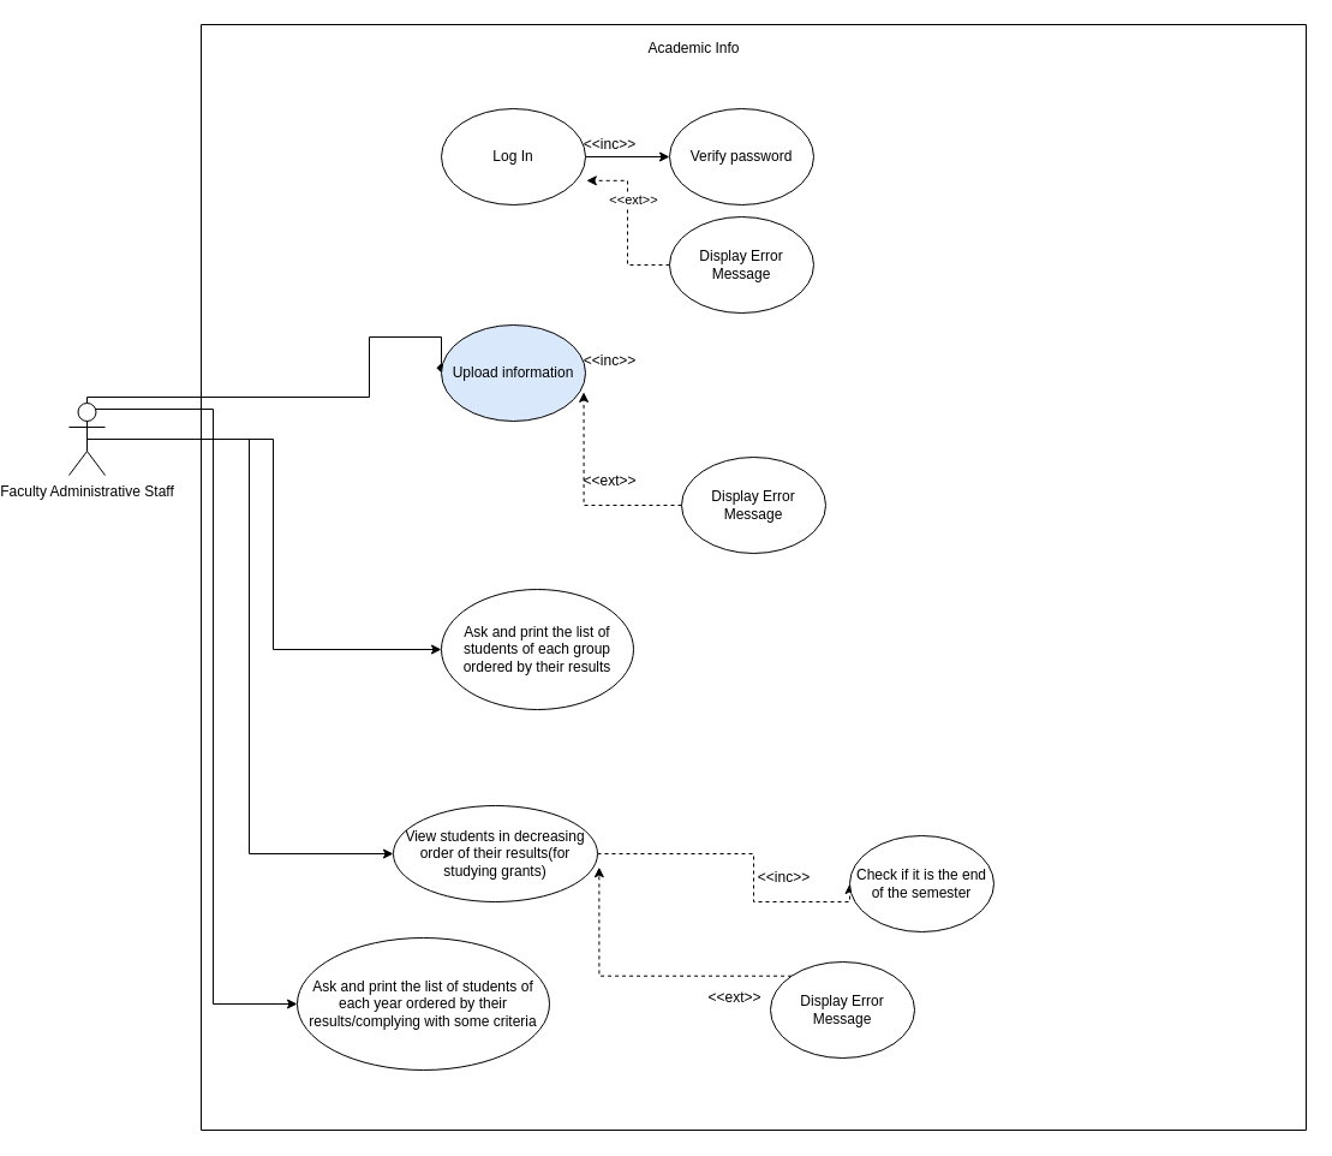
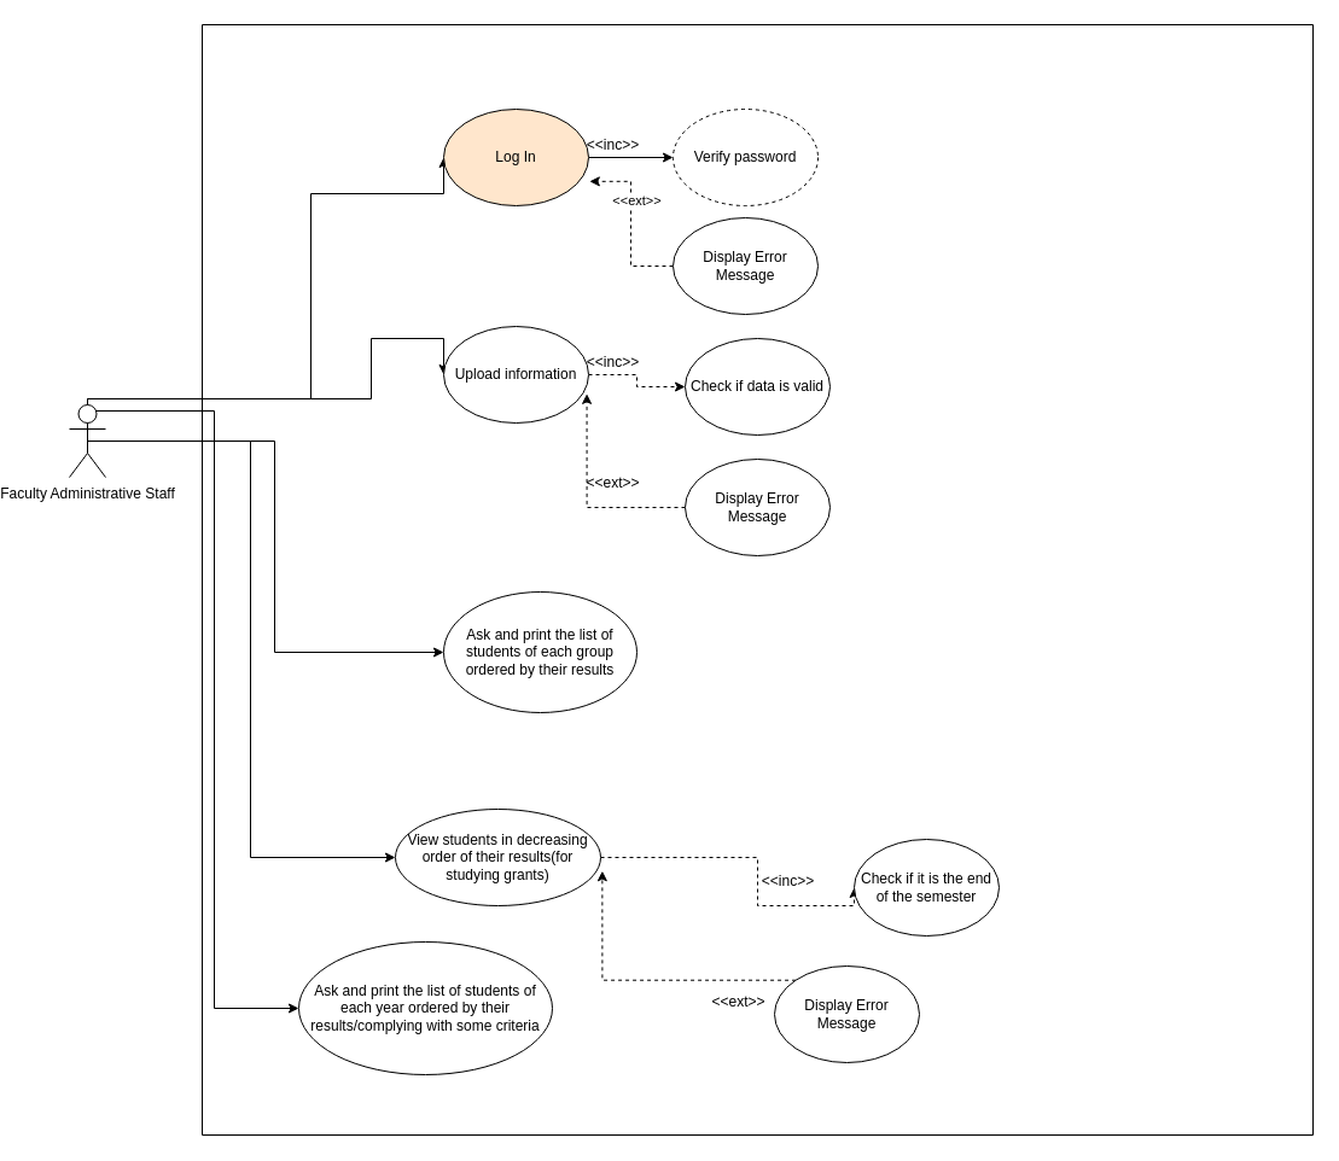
- <mxCell id="34" value="Academic Info&lt;br&gt;" style="text;html=1;align=center;verticalAlign=middle;resizable=0;points=[];autosize=1;strokeColor=none;fillColor=none;" parent="1" vertex="1"><mxGeometry x="495" y="30" width="90" height="20" as="geometry" /></mxCell>
- <mxCell id="9" value="Log In" style="ellipse;whiteSpace=wrap;html=1;" parent="1" vertex="1"><mxGeometry x="330" y="90" width="120" height="80" as="geometry" /></mxCell>
+ <mxCell id="9" value="Log In" style="ellipse;whiteSpace=wrap;html=1;fillColor=#ffe6cc;" parent="1" vertex="1"><mxGeometry x="330" y="90" width="120" height="80" as="geometry" /></mxCell>
- <mxCell id="15" value="Verify password" style="ellipse;whiteSpace=wrap;html=1;" parent="1" vertex="1"><mxGeometry x="520" y="90" width="120" height="80" as="geometry" /></mxCell>
+ <mxCell id="15" value="Verify password" style="ellipse;whiteSpace=wrap;html=1;dashed=1;" parent="1" vertex="1"><mxGeometry x="520" y="90" width="120" height="80" as="geometry" /></mxCell>
+ <mxCell id="2" style="edgeStyle=orthogonalEdgeStyle;rounded=0;orthogonalLoop=1;jettySize=auto;html=1;exitX=0.5;exitY=0.5;exitDx=0;exitDy=0;exitPerimeter=0;entryX=0;entryY=0.5;entryDx=0;entryDy=0;" parent="1" source="7" target="9" edge="1"><mxGeometry relative="1" as="geometry"><Array as="points"><mxPoint x="220" y="330" /><mxPoint x="220" y="160" /></Array></mxGeometry></mxCell>
- <mxCell id="4" style="edgeStyle=orthogonalEdgeStyle;rounded=0;orthogonalLoop=1;jettySize=auto;html=1;exitX=0.5;exitY=0.5;exitDx=0;exitDy=0;exitPerimeter=0;entryX=0;entryY=0.5;entryDx=0;entryDy=0;endArrow=diamond;" parent="1" source="7" target="12" edge="1"><mxGeometry relative="1" as="geometry"><Array as="points"><mxPoint x="270" y="330" /><mxPoint x="270" y="280" /></Array></mxGeometry></mxCell>
+ <mxCell id="4" style="edgeStyle=orthogonalEdgeStyle;rounded=0;orthogonalLoop=1;jettySize=auto;html=1;exitX=0.5;exitY=0.5;exitDx=0;exitDy=0;exitPerimeter=0;entryX=0;entryY=0.5;entryDx=0;entryDy=0;" parent="1" source="7" target="12" edge="1"><mxGeometry relative="1" as="geometry"><Array as="points"><mxPoint x="270" y="330" /><mxPoint x="270" y="280" /></Array></mxGeometry></mxCell>
- <mxCell id="12" value="Upload information" style="ellipse;whiteSpace=wrap;html=1;fillColor=#dae8fc;" parent="1" vertex="1"><mxGeometry x="330" y="270" width="120" height="80" as="geometry" /></mxCell>
+ <mxCell id="12" value="Upload information" style="ellipse;whiteSpace=wrap;html=1;" parent="1" vertex="1"><mxGeometry x="330" y="270" width="120" height="80" as="geometry" /></mxCell>
+ <mxCell id="11" style="edgeStyle=orthogonalEdgeStyle;rounded=0;orthogonalLoop=1;jettySize=auto;html=1;exitX=1;exitY=0.5;exitDx=0;exitDy=0;entryX=0;entryY=0.5;entryDx=0;entryDy=0;dashed=1;" parent="1" source="12" target="20" edge="1"><mxGeometry relative="1" as="geometry" /></mxCell>
+ <mxCell id="20" value="Check if data is valid" style="ellipse;whiteSpace=wrap;html=1;" parent="1" vertex="1"><mxGeometry x="530" y="280" width="120" height="80" as="geometry" /></mxCell>
